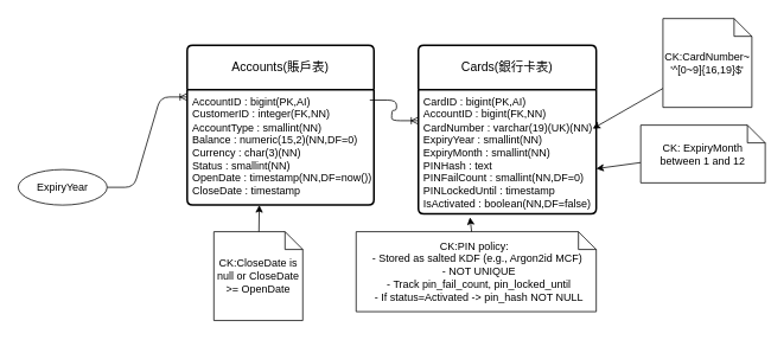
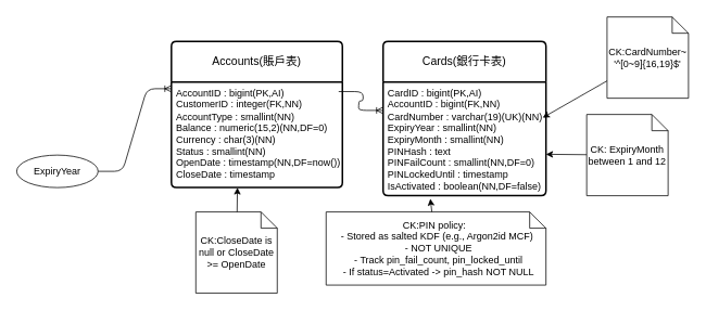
- <mxCell id="12" value="CK: ExpiryMonth between 1 and 12" style="shape=note;size=20;whiteSpace=wrap;html=1;" vertex="1" parent="1"><mxGeometry x="720" y="140" width="140" height="65" as="geometry" /></mxCell>
+ <mxCell id="12" value="CK: ExpiryMonth between 1 and 12" style="shape=note;size=20;whiteSpace=wrap;html=1;" vertex="1" parent="1"><mxGeometry x="720" y="140" width="100" height="100" as="geometry" /></mxCell>
